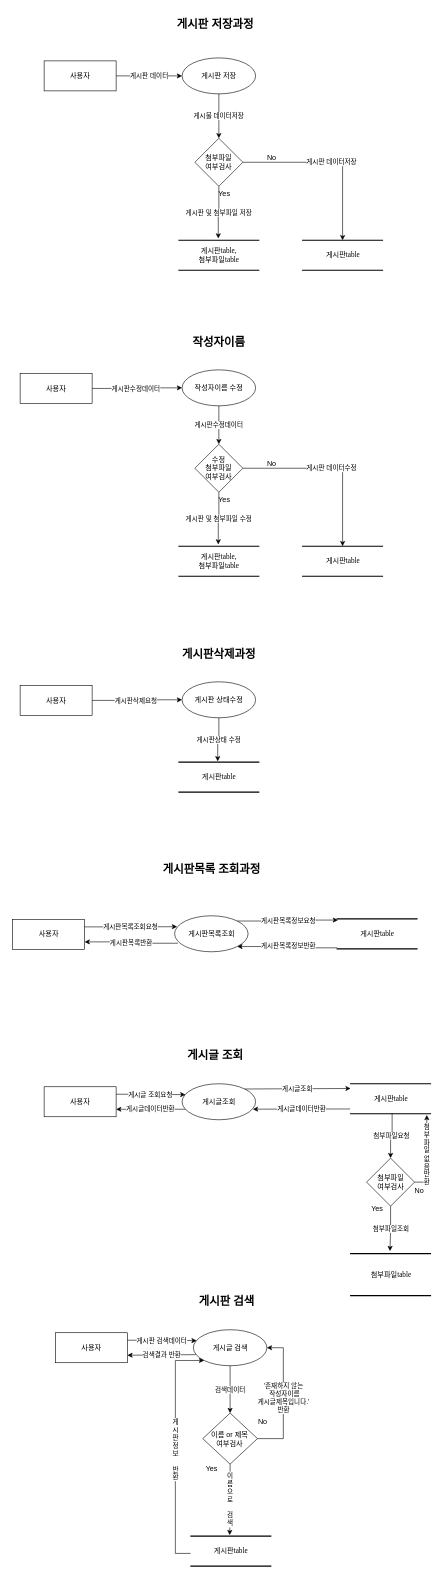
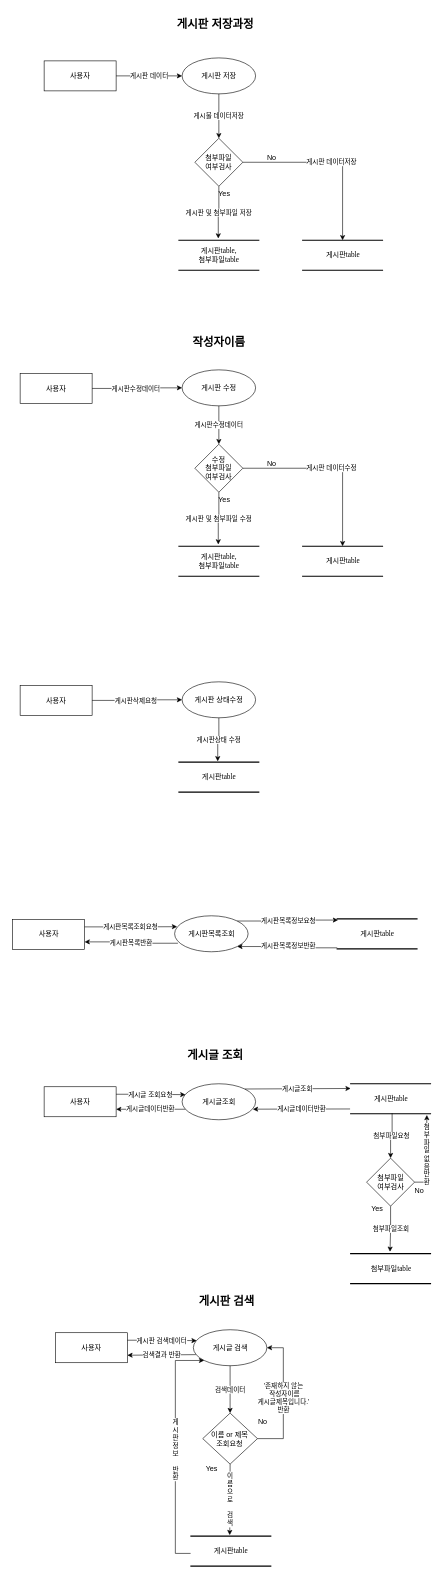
- <mxCell id="39" value="작성자이름 수정" style="ellipse;whiteSpace=wrap;html=1;rounded=1;shadow=0;comic=0;labelBackgroundColor=none;strokeWidth=1;fontFamily=Verdana;fontSize=12;align=center;fillColor=none;" parent="1" vertex="1"><mxGeometry x="303" y="616" width="122.5" height="60" as="geometry" /></mxCell>
+ <mxCell id="39" value="게시판 수정" style="ellipse;whiteSpace=wrap;html=1;rounded=1;shadow=0;comic=0;labelBackgroundColor=none;strokeWidth=1;fontFamily=Verdana;fontSize=12;align=center;fillColor=none;" parent="1" vertex="1"><mxGeometry x="303" y="616" width="122.5" height="60" as="geometry" /></mxCell>
- <mxCell id="53" value="게시판삭제과정" style="text;html=1;align=center;verticalAlign=middle;resizable=0;points=[];autosize=1;fillColor=none;fontSize=19;fontStyle=1" parent="1" vertex="1"><mxGeometry x="284.25" y="1070" width="160" height="40" as="geometry" /></mxCell>
- <mxCell id="17" value="게시판목록 조회과정" style="text;html=1;align=center;verticalAlign=middle;resizable=0;points=[];autosize=1;fillColor=none;fontSize=19;fontStyle=1" parent="1" vertex="1"><mxGeometry x="251.75" y="1430" width="200" height="40" as="geometry" /></mxCell>
- <mxCell id="22" value="&lt;div&gt;&lt;span style=&quot;background-color: initial;&quot;&gt;첨부파일table&lt;/span&gt;&lt;br&gt;&lt;/div&gt;" style="html=1;rounded=0;shadow=0;comic=0;labelBackgroundColor=none;strokeWidth=2;fontFamily=Verdana;fontSize=12;align=center;shape=mxgraph.ios7ui.horLines;fillColor=none;" parent="1" vertex="1"><mxGeometry x="583" y="2089" width="135" height="70" as="geometry" /></mxCell>
+ <mxCell id="22" value="&lt;div&gt;&lt;span style=&quot;background-color: initial;&quot;&gt;첨부파일table&lt;/span&gt;&lt;br&gt;&lt;/div&gt;" style="html=1;rounded=0;shadow=0;comic=0;labelBackgroundColor=none;strokeWidth=2;fontFamily=Verdana;fontSize=12;align=center;shape=mxgraph.ios7ui.horLines;fillColor=none;" parent="1" vertex="1"><mxGeometry x="583" y="2089" width="135" height="50" as="geometry" /></mxCell>
- <mxCell id="61" value="이름 or 제목&lt;div&gt;여부검사&lt;/div&gt;" style="rhombus;whiteSpace=wrap;html=1;fillColor=none;" parent="1" vertex="1"><mxGeometry x="337.38" y="2355" width="91.25" height="85" as="geometry" /></mxCell>
+ <mxCell id="61" value="이름 or 제목&lt;div&gt;조회요청&lt;/div&gt;" style="rhombus;whiteSpace=wrap;html=1;fillColor=none;" parent="1" vertex="1"><mxGeometry x="337.38" y="2355" width="91.25" height="85" as="geometry" /></mxCell>
